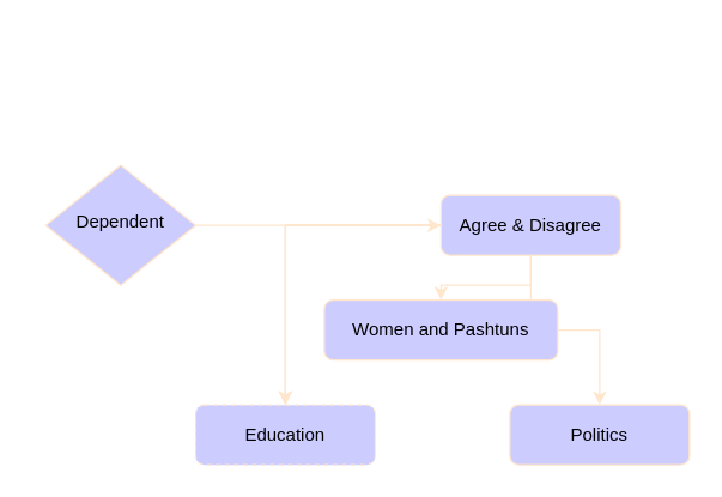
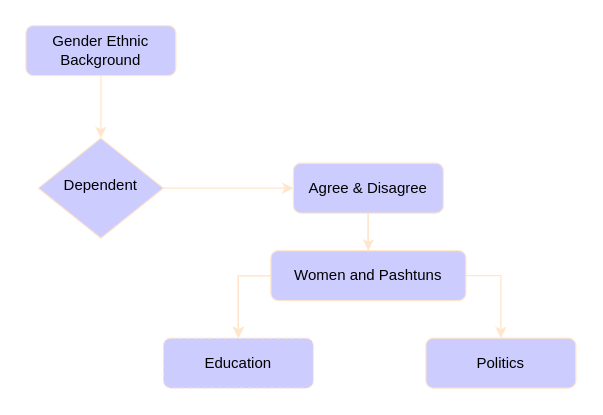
+ <mxCell id="2" value="Gender Ethnic Background" style="rounded=1;whiteSpace=wrap;html=1;fontSize=12;glass=0;strokeWidth=1;shadow=0;fillColor=#CCCCFF;strokeColor=#FFE6CC;" parent="1" vertex="1"><mxGeometry x="20" y="20" width="120" height="40" as="geometry" /></mxCell>
+ <mxCell id="13" value="" style="endArrow=classic;html=1;strokeColor=#FFE6CC;fillColor=#CCCCFF;exitX=0.5;exitY=1;exitDx=0;exitDy=0;entryX=0.5;entryY=0;entryDx=0;entryDy=0;" edge="1" parent="1" source="2" target="3"><mxGeometry width="50" height="50" relative="1" as="geometry"><mxPoint x="250" y="100" as="sourcePoint" /><mxPoint x="300" y="50" as="targetPoint" /></mxGeometry></mxCell>
- <mxCell id="9" value="Agree &amp;amp; Disagree" style="rounded=1;whiteSpace=wrap;html=1;fontSize=12;glass=0;strokeWidth=1;shadow=0;fillColor=#CCCCFF;strokeColor=#FFE6CC;" parent="1" vertex="1"><mxGeometry x="294" y="130" width="120" height="40" as="geometry" /></mxCell>
+ <mxCell id="9" value="Agree &amp;amp; Disagree" style="rounded=1;whiteSpace=wrap;html=1;fontSize=12;glass=0;strokeWidth=1;shadow=0;fillColor=#CCCCFF;strokeColor=#FFE6CC;" parent="1" vertex="1"><mxGeometry x="234" y="130" width="120" height="40" as="geometry" /></mxCell>
